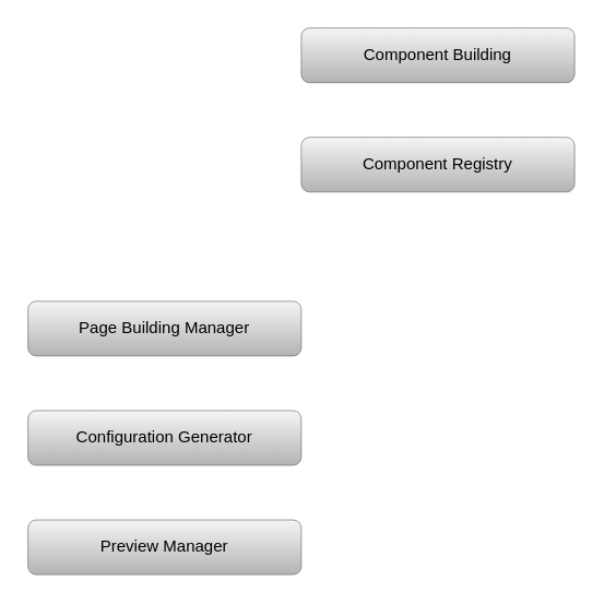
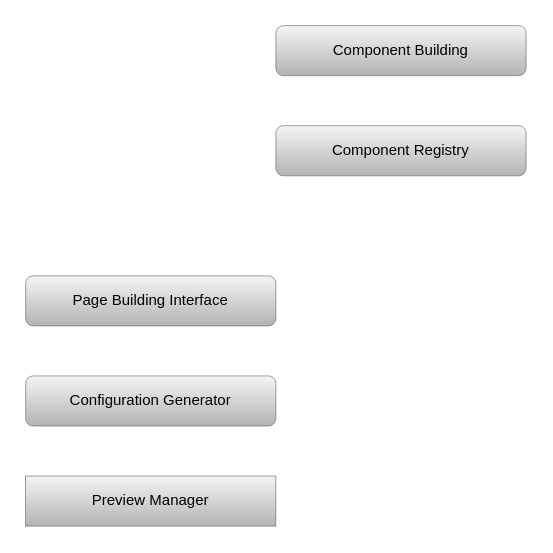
- <mxCell id="2" value="Page Building Manager" style="rounded=1;whiteSpace=wrap;html=1;fillColor=#f5f5f5;gradientColor=#b3b3b3;strokeColor=#666666;strokeWidth=0.5;" vertex="1" parent="1"><mxGeometry x="20" y="220" width="200" height="40" as="geometry" /></mxCell>
+ <mxCell id="2" value="Page Building Interface" style="rounded=1;whiteSpace=wrap;html=1;fillColor=#f5f5f5;gradientColor=#b3b3b3;strokeColor=#666666;strokeWidth=0.5;" vertex="1" parent="1"><mxGeometry x="20" y="220" width="200" height="40" as="geometry" /></mxCell>
- <mxCell id="4" value="Preview Manager" style="rounded=1;whiteSpace=wrap;html=1;fillColor=#f5f5f5;gradientColor=#b3b3b3;strokeColor=#666666;strokeWidth=0.5;" vertex="1" parent="1"><mxGeometry x="20" y="380" width="200" height="40" as="geometry" /></mxCell>
+ <mxCell id="4" value="Preview Manager" style="whiteSpace=wrap;html=1;fillColor=#f5f5f5;gradientColor=#b3b3b3;strokeColor=#666666;strokeWidth=0.5;rounded=0;" vertex="1" parent="1"><mxGeometry x="20" y="380" width="200" height="40" as="geometry" /></mxCell>
